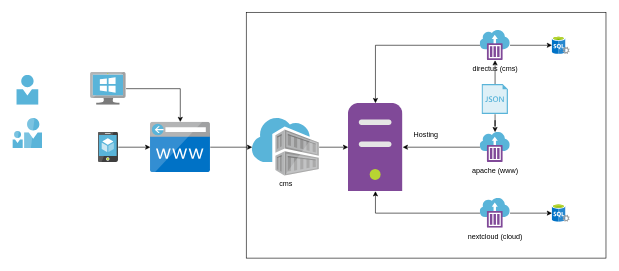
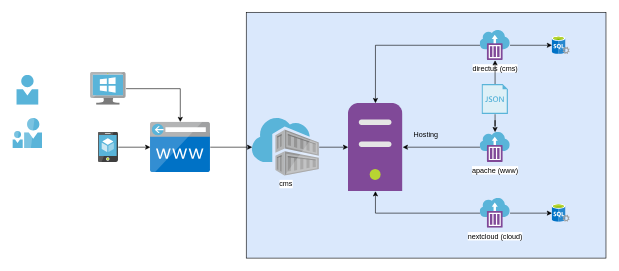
- <mxCell id="2" value="Hosting" style="rounded=0;whiteSpace=wrap;html=1;" vertex="1" parent="1"><mxGeometry x="410" y="20" width="600" height="410" as="geometry" /></mxCell>
+ <mxCell id="2" value="Hosting" style="rounded=0;whiteSpace=wrap;html=1;fillColor=#dae8fc;" vertex="1" parent="1"><mxGeometry x="410" y="20" width="600" height="410" as="geometry" /></mxCell>
